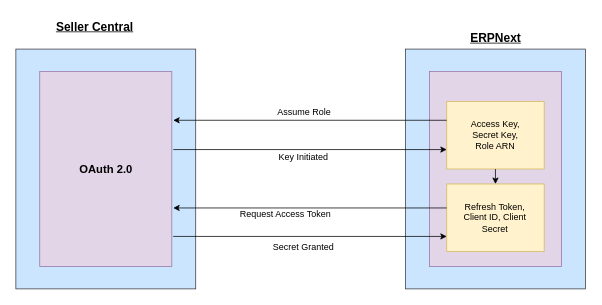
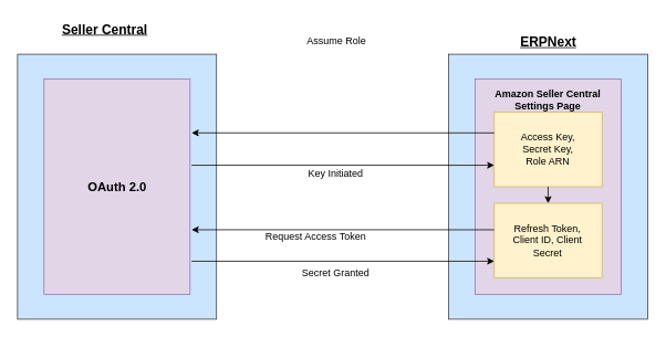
+ <mxCell id="10" value="&lt;div style=&quot;&quot;&gt;&lt;b style=&quot;background-color: initial;&quot;&gt;Amazon Seller Central Settings Page&lt;/b&gt;&lt;/div&gt;" style="text;html=1;align=center;verticalAlign=middle;whiteSpace=wrap;rounded=0;" parent="1" vertex="1"><mxGeometry x="590" y="105" width="140.01" height="30" as="geometry" /></mxCell>
- <mxCell id="14" value="Assume Role" style="text;html=1;align=center;verticalAlign=middle;whiteSpace=wrap;rounded=0;" parent="1" vertex="1"><mxGeometry x="355" y="135" width="100" height="30" as="geometry" /></mxCell>
+ <mxCell id="14" value="Assume Role" style="text;html=1;align=center;verticalAlign=middle;whiteSpace=wrap;rounded=0;" parent="1" vertex="1"><mxGeometry x="355" y="35" width="100" height="30" as="geometry" /></mxCell>
